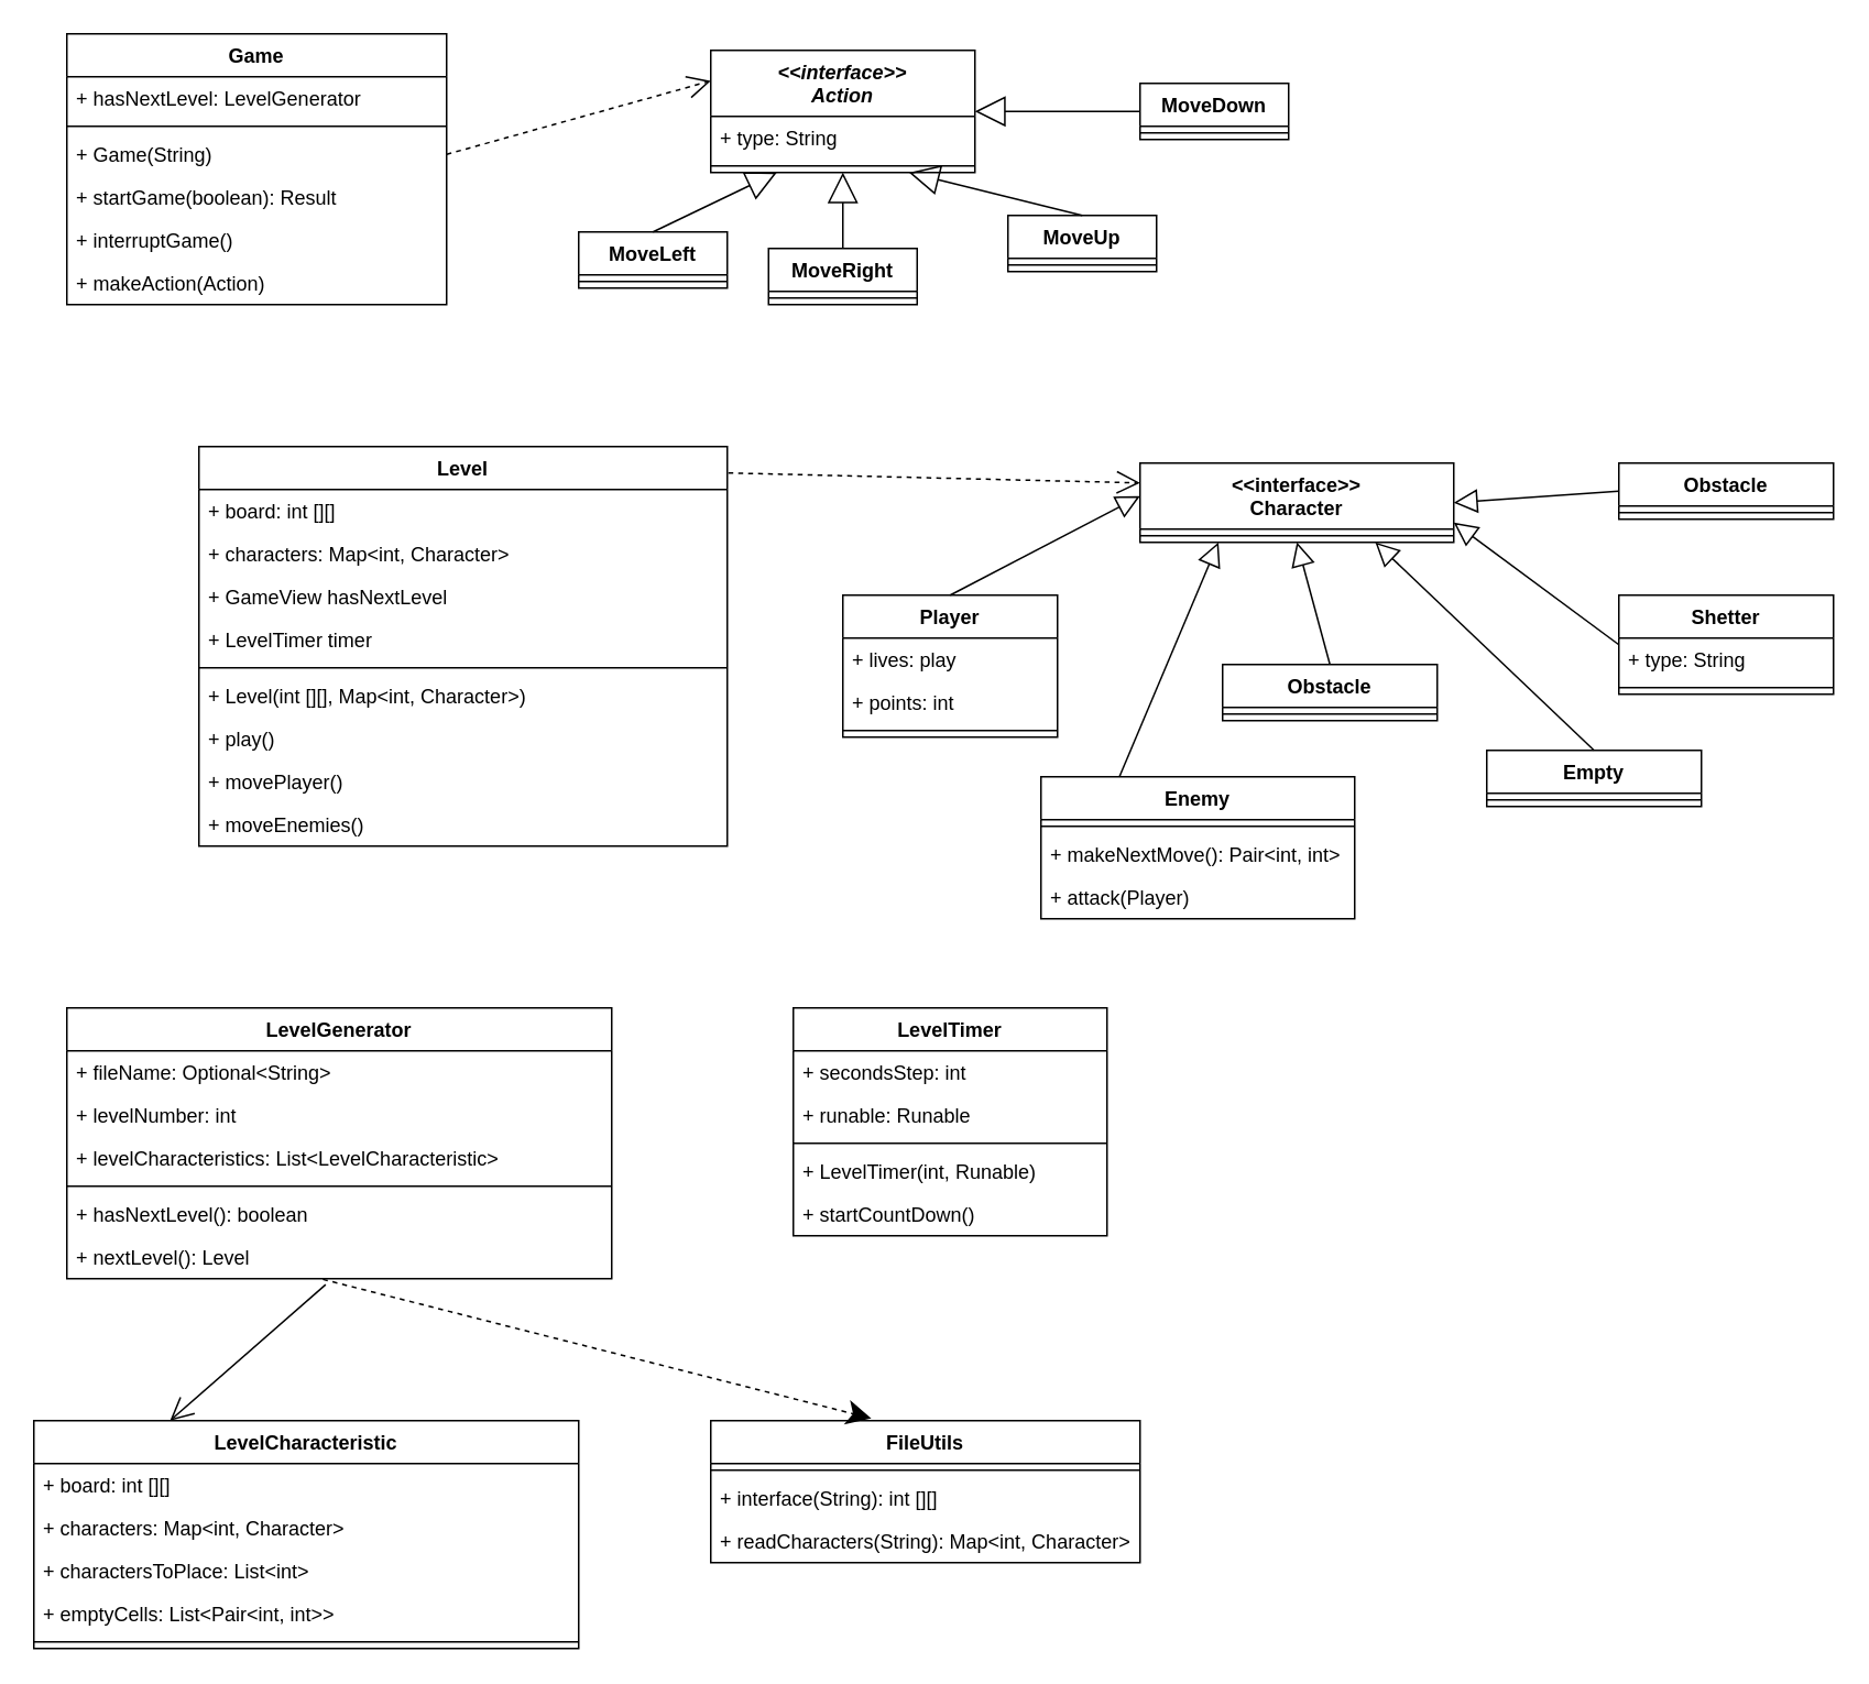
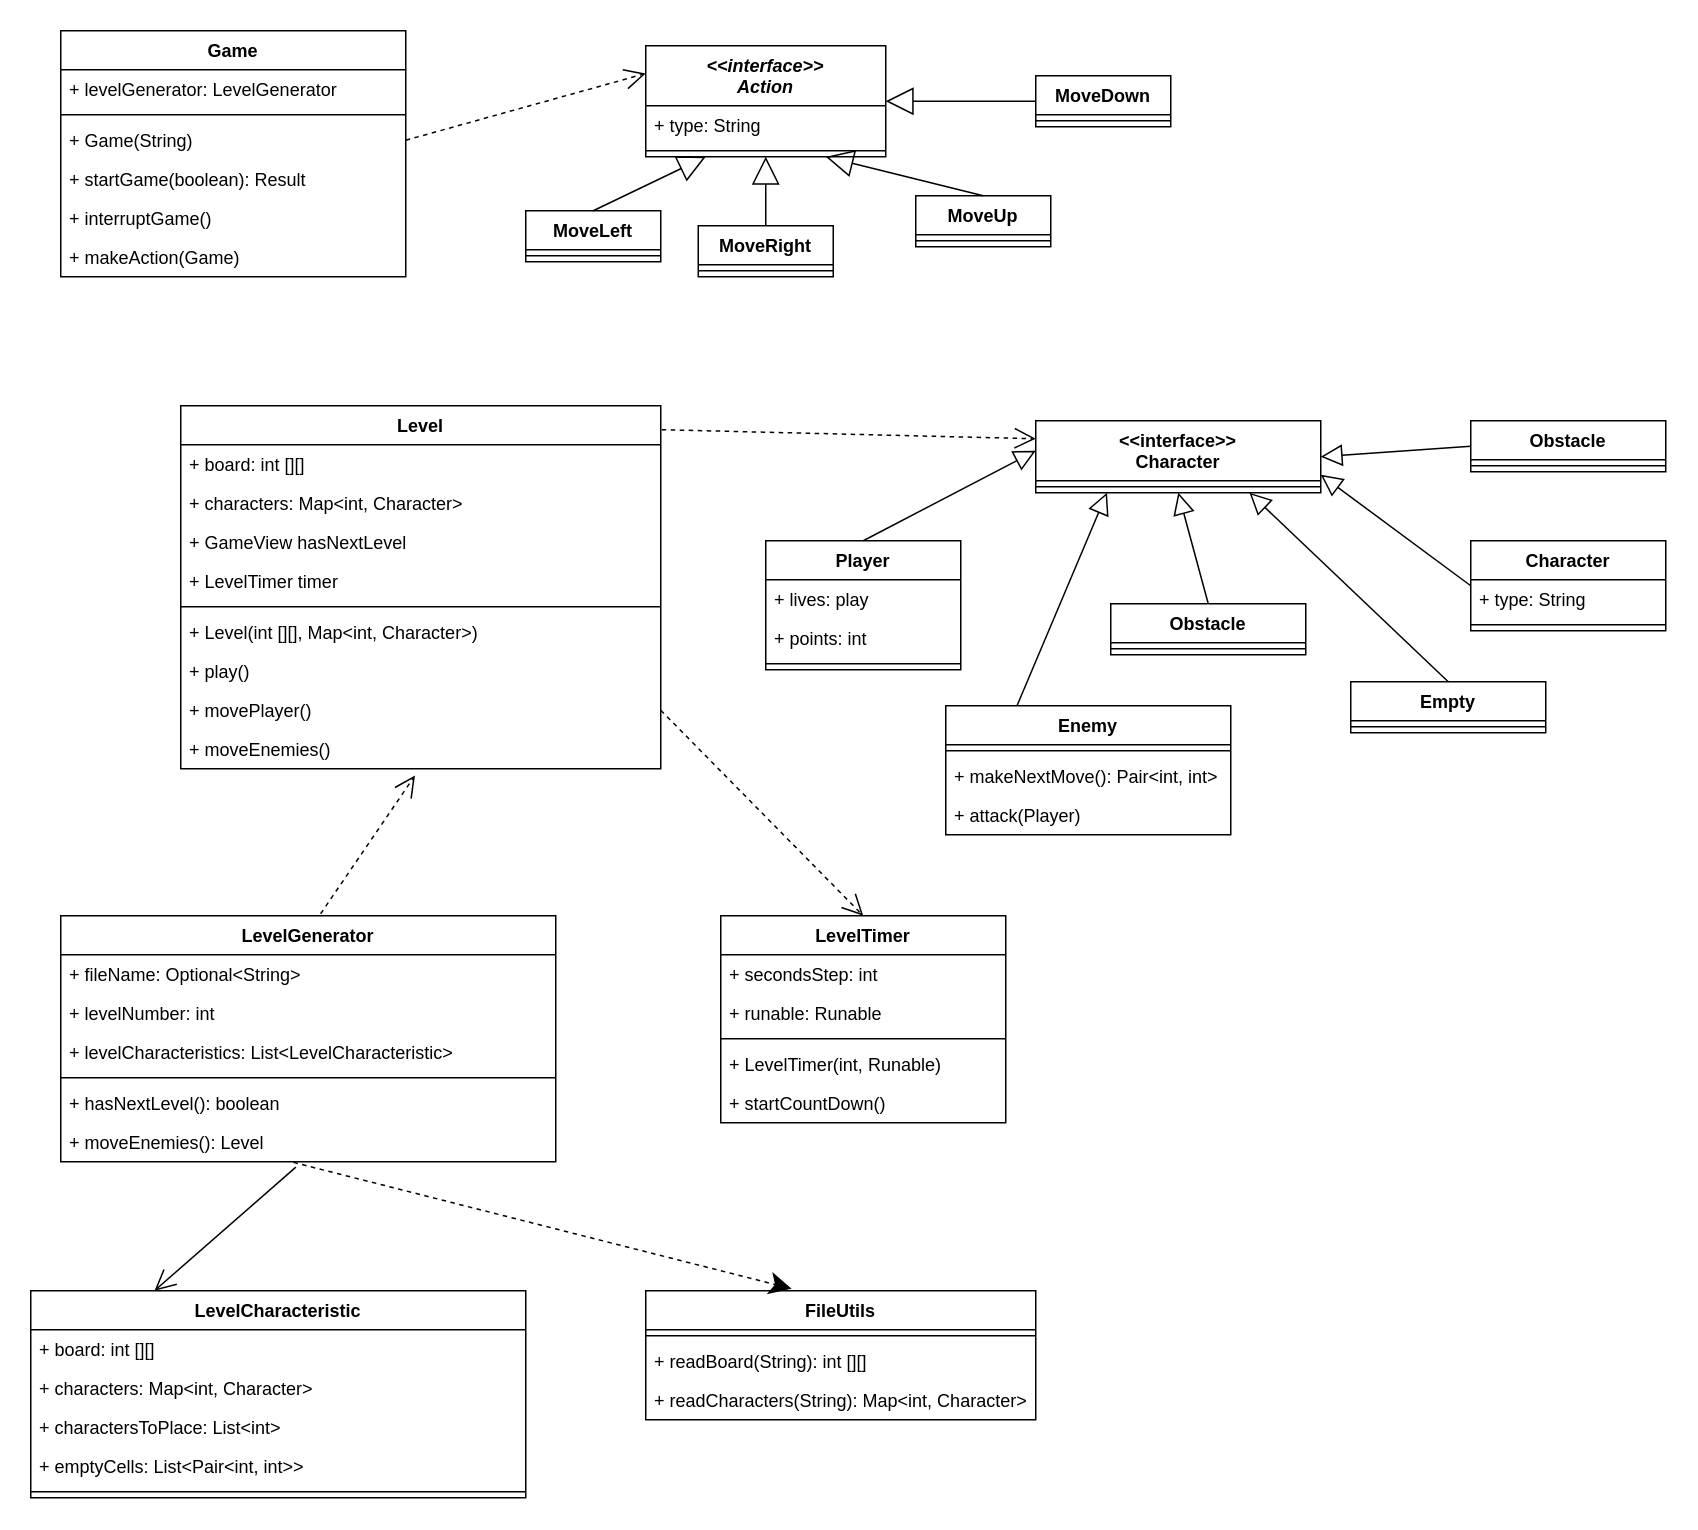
- <mxCell id="18" value="+ hasNextLevel: LevelGenerator" style="text;strokeColor=none;fillColor=none;align=left;verticalAlign=top;spacingLeft=4;spacingRight=4;overflow=hidden;rotatable=0;points=[[0,0.5],[1,0.5]];portConstraint=eastwest;" vertex="1" parent="17"><mxGeometry y="26" width="230" height="26" as="geometry" /></mxCell>
+ <mxCell id="18" value="+ levelGenerator: LevelGenerator" style="text;strokeColor=none;fillColor=none;align=left;verticalAlign=top;spacingLeft=4;spacingRight=4;overflow=hidden;rotatable=0;points=[[0,0.5],[1,0.5]];portConstraint=eastwest;" vertex="1" parent="17"><mxGeometry y="26" width="230" height="26" as="geometry" /></mxCell>
- <mxCell id="23" value="+ makeAction(Action)" style="text;strokeColor=none;fillColor=none;align=left;verticalAlign=top;spacingLeft=4;spacingRight=4;overflow=hidden;rotatable=0;points=[[0,0.5],[1,0.5]];portConstraint=eastwest;" vertex="1" parent="17"><mxGeometry y="138" width="230" height="26" as="geometry" /></mxCell>
+ <mxCell id="23" value="+ makeAction(Game)" style="text;strokeColor=none;fillColor=none;align=left;verticalAlign=top;spacingLeft=4;spacingRight=4;overflow=hidden;rotatable=0;points=[[0,0.5],[1,0.5]];portConstraint=eastwest;" vertex="1" parent="17"><mxGeometry y="138" width="230" height="26" as="geometry" /></mxCell>
- <mxCell id="73" value="Shetter" style="swimlane;fontStyle=1;align=center;verticalAlign=top;childLayout=stackLayout;horizontal=1;startSize=26;horizontalStack=0;resizeParent=1;resizeParentMax=0;resizeLast=0;collapsible=1;marginBottom=0;" vertex="1" parent="1"><mxGeometry x="980" y="360" width="130" height="60" as="geometry" /></mxCell>
+ <mxCell id="73" value="Character" style="swimlane;fontStyle=1;align=center;verticalAlign=top;childLayout=stackLayout;horizontal=1;startSize=26;horizontalStack=0;resizeParent=1;resizeParentMax=0;resizeLast=0;collapsible=1;marginBottom=0;" vertex="1" parent="1"><mxGeometry x="980" y="360" width="130" height="60" as="geometry" /></mxCell>
+ <mxCell id="85" value="" style="endArrow=open;endFill=1;endSize=12;html=1;rounded=0;dashed=1;exitX=1;exitY=0.5;exitDx=0;exitDy=0;entryX=0.5;entryY=0;entryDx=0;entryDy=0;" edge="1" parent="1" source="49" target="51"><mxGeometry width="160" relative="1" as="geometry"><mxPoint x="470" y="556" as="sourcePoint" /><mxPoint x="630" y="556" as="targetPoint" /></mxGeometry></mxCell>
+ <mxCell id="83" value="" style="endArrow=open;endFill=1;endSize=12;html=1;rounded=0;dashed=1;exitX=0.525;exitY=-0.008;exitDx=0;exitDy=0;exitPerimeter=0;entryX=0.488;entryY=1.174;entryDx=0;entryDy=0;entryPerimeter=0;" edge="1" parent="1" source="24" target="50"><mxGeometry width="160" relative="1" as="geometry"><mxPoint x="305" y="570" as="sourcePoint" /><mxPoint x="465" y="570" as="targetPoint" /></mxGeometry></mxCell>
- <mxCell id="30" value="+ nextLevel(): Level" style="text;strokeColor=none;fillColor=none;align=left;verticalAlign=top;spacingLeft=4;spacingRight=4;overflow=hidden;rotatable=0;points=[[0,0.5],[1,0.5]];portConstraint=eastwest;" vertex="1" parent="24"><mxGeometry y="138" width="330" height="26" as="geometry" /></mxCell>
+ <mxCell id="30" value="+ moveEnemies(): Level" style="text;strokeColor=none;fillColor=none;align=left;verticalAlign=top;spacingLeft=4;spacingRight=4;overflow=hidden;rotatable=0;points=[[0,0.5],[1,0.5]];portConstraint=eastwest;" vertex="1" parent="24"><mxGeometry y="138" width="330" height="26" as="geometry" /></mxCell>
- <mxCell id="39" value="+ interface(String): int [][]" style="text;strokeColor=none;fillColor=none;align=left;verticalAlign=top;spacingLeft=4;spacingRight=4;overflow=hidden;rotatable=0;points=[[0,0.5],[1,0.5]];portConstraint=eastwest;" vertex="1" parent="37"><mxGeometry y="34" width="260" height="26" as="geometry" /></mxCell>
+ <mxCell id="39" value="+ readBoard(String): int [][]" style="text;strokeColor=none;fillColor=none;align=left;verticalAlign=top;spacingLeft=4;spacingRight=4;overflow=hidden;rotatable=0;points=[[0,0.5],[1,0.5]];portConstraint=eastwest;" vertex="1" parent="37"><mxGeometry y="34" width="260" height="26" as="geometry" /></mxCell>
